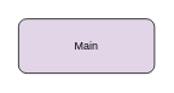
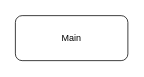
- <mxCell id="2" value="Main" style="rounded=1;whiteSpace=wrap;html=1;fillColor=#e1d5e7;" vertex="1" parent="1"><mxGeometry x="20" y="20" width="150" height="60" as="geometry" /></mxCell>
+ <mxCell id="2" value="Main" style="rounded=1;whiteSpace=wrap;html=1;" vertex="1" parent="1"><mxGeometry x="20" y="20" width="150" height="60" as="geometry" /></mxCell>
